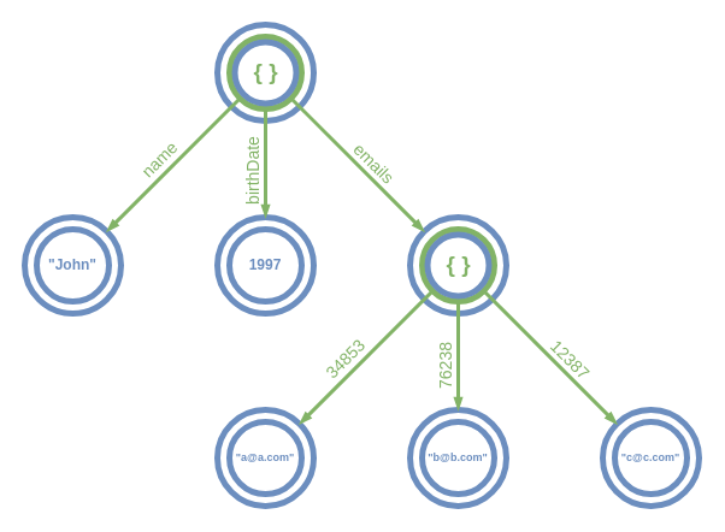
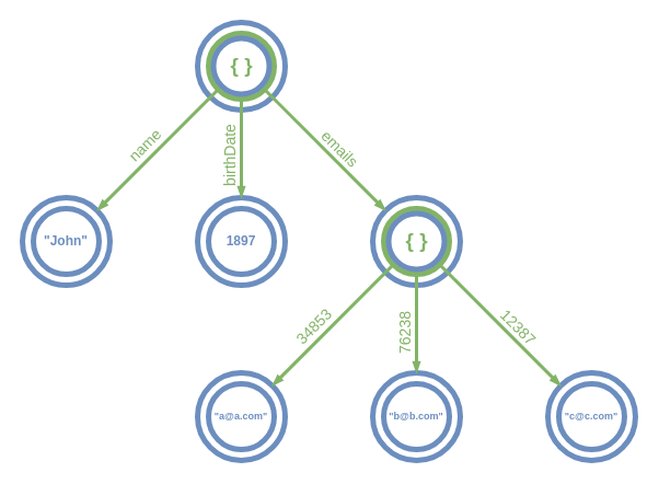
- <mxCell id="22" value="1997" style="ellipse;whiteSpace=wrap;html=1;aspect=fixed;strokeWidth=5;fillColor=none;strokeColor=#6c8ebf;fontColor=#6C8EBF;fontStyle=1;fontSize=12;" vertex="1" parent="1"><mxGeometry x="190" y="190" width="60" height="60" as="geometry" /></mxCell>
+ <mxCell id="22" value="1897" style="ellipse;whiteSpace=wrap;html=1;aspect=fixed;strokeWidth=5;fillColor=none;strokeColor=#6c8ebf;fontColor=#6C8EBF;fontStyle=1;fontSize=12;" vertex="1" parent="1"><mxGeometry x="190" y="190" width="60" height="60" as="geometry" /></mxCell>
